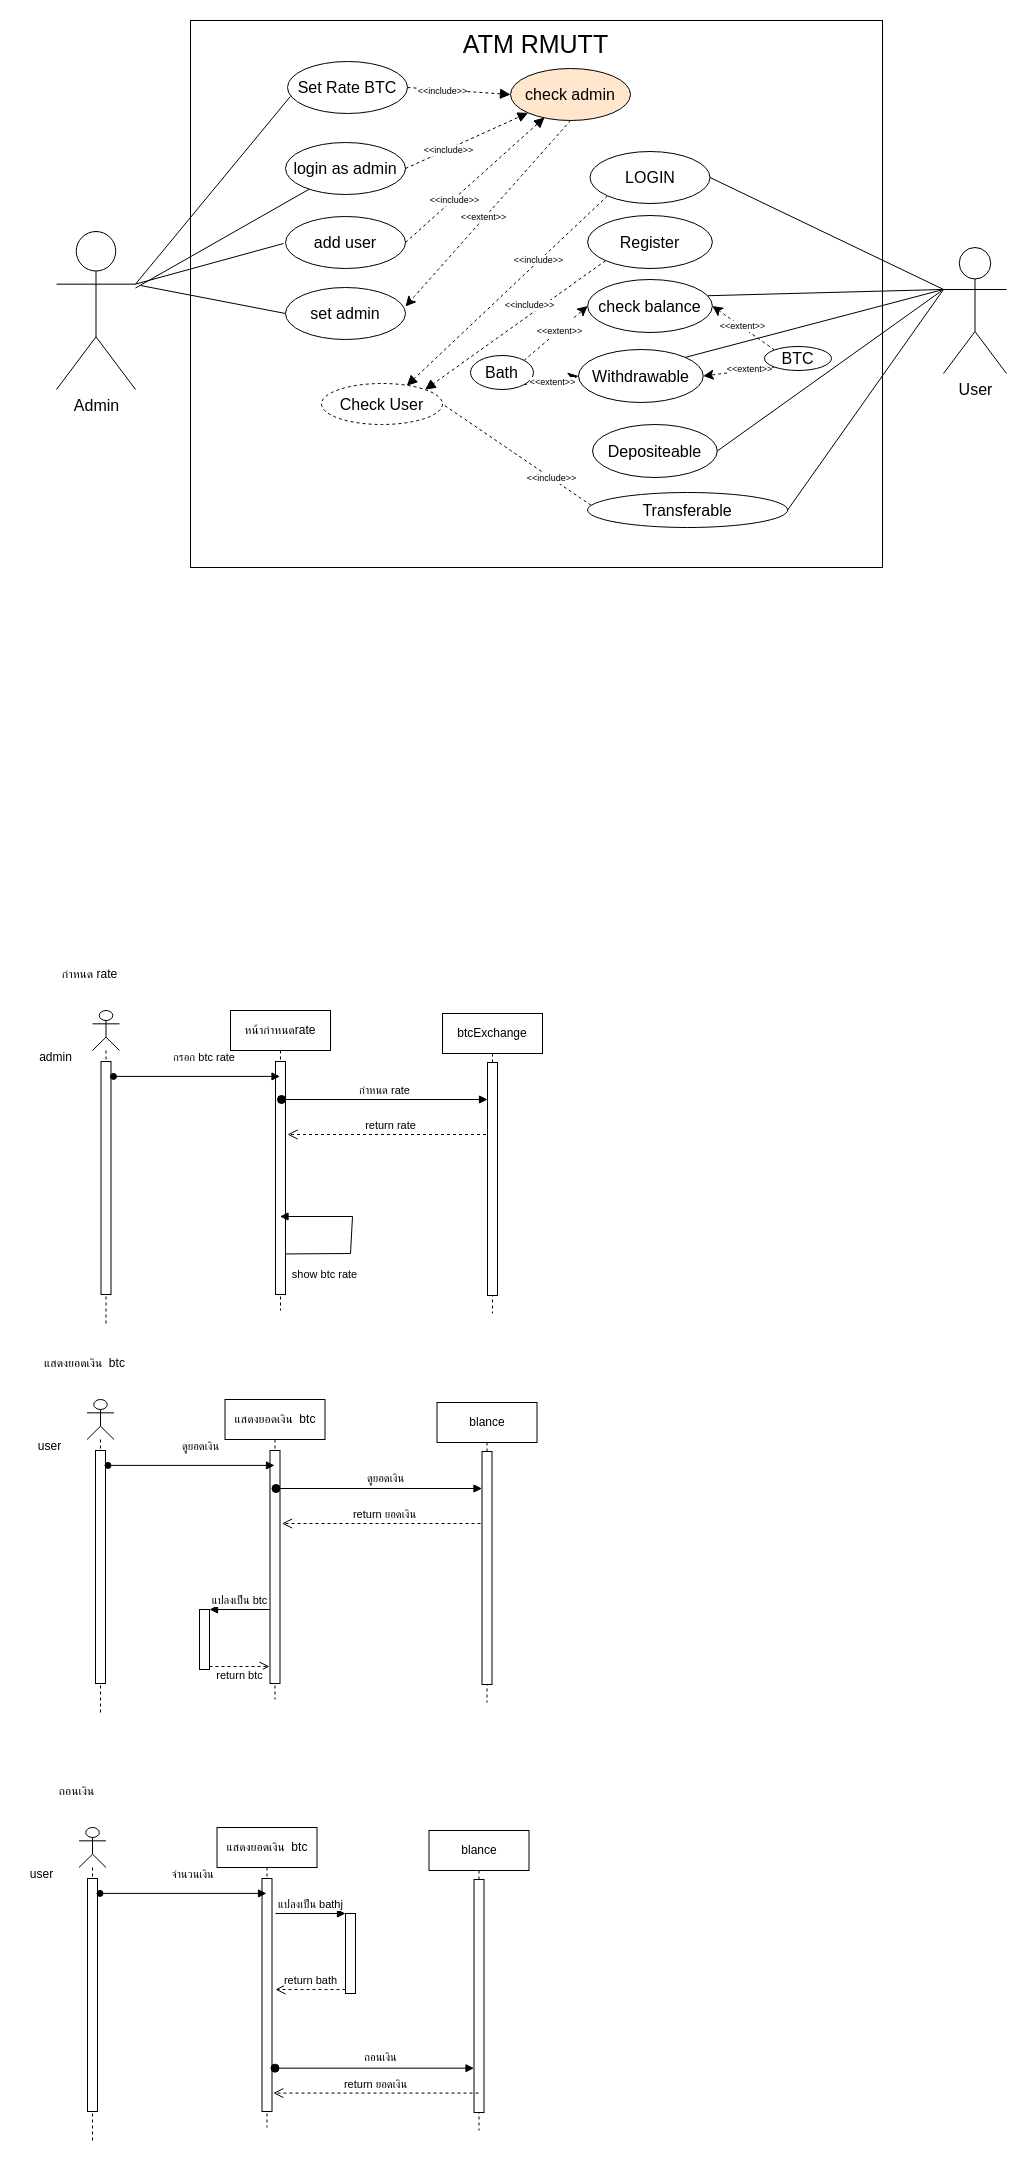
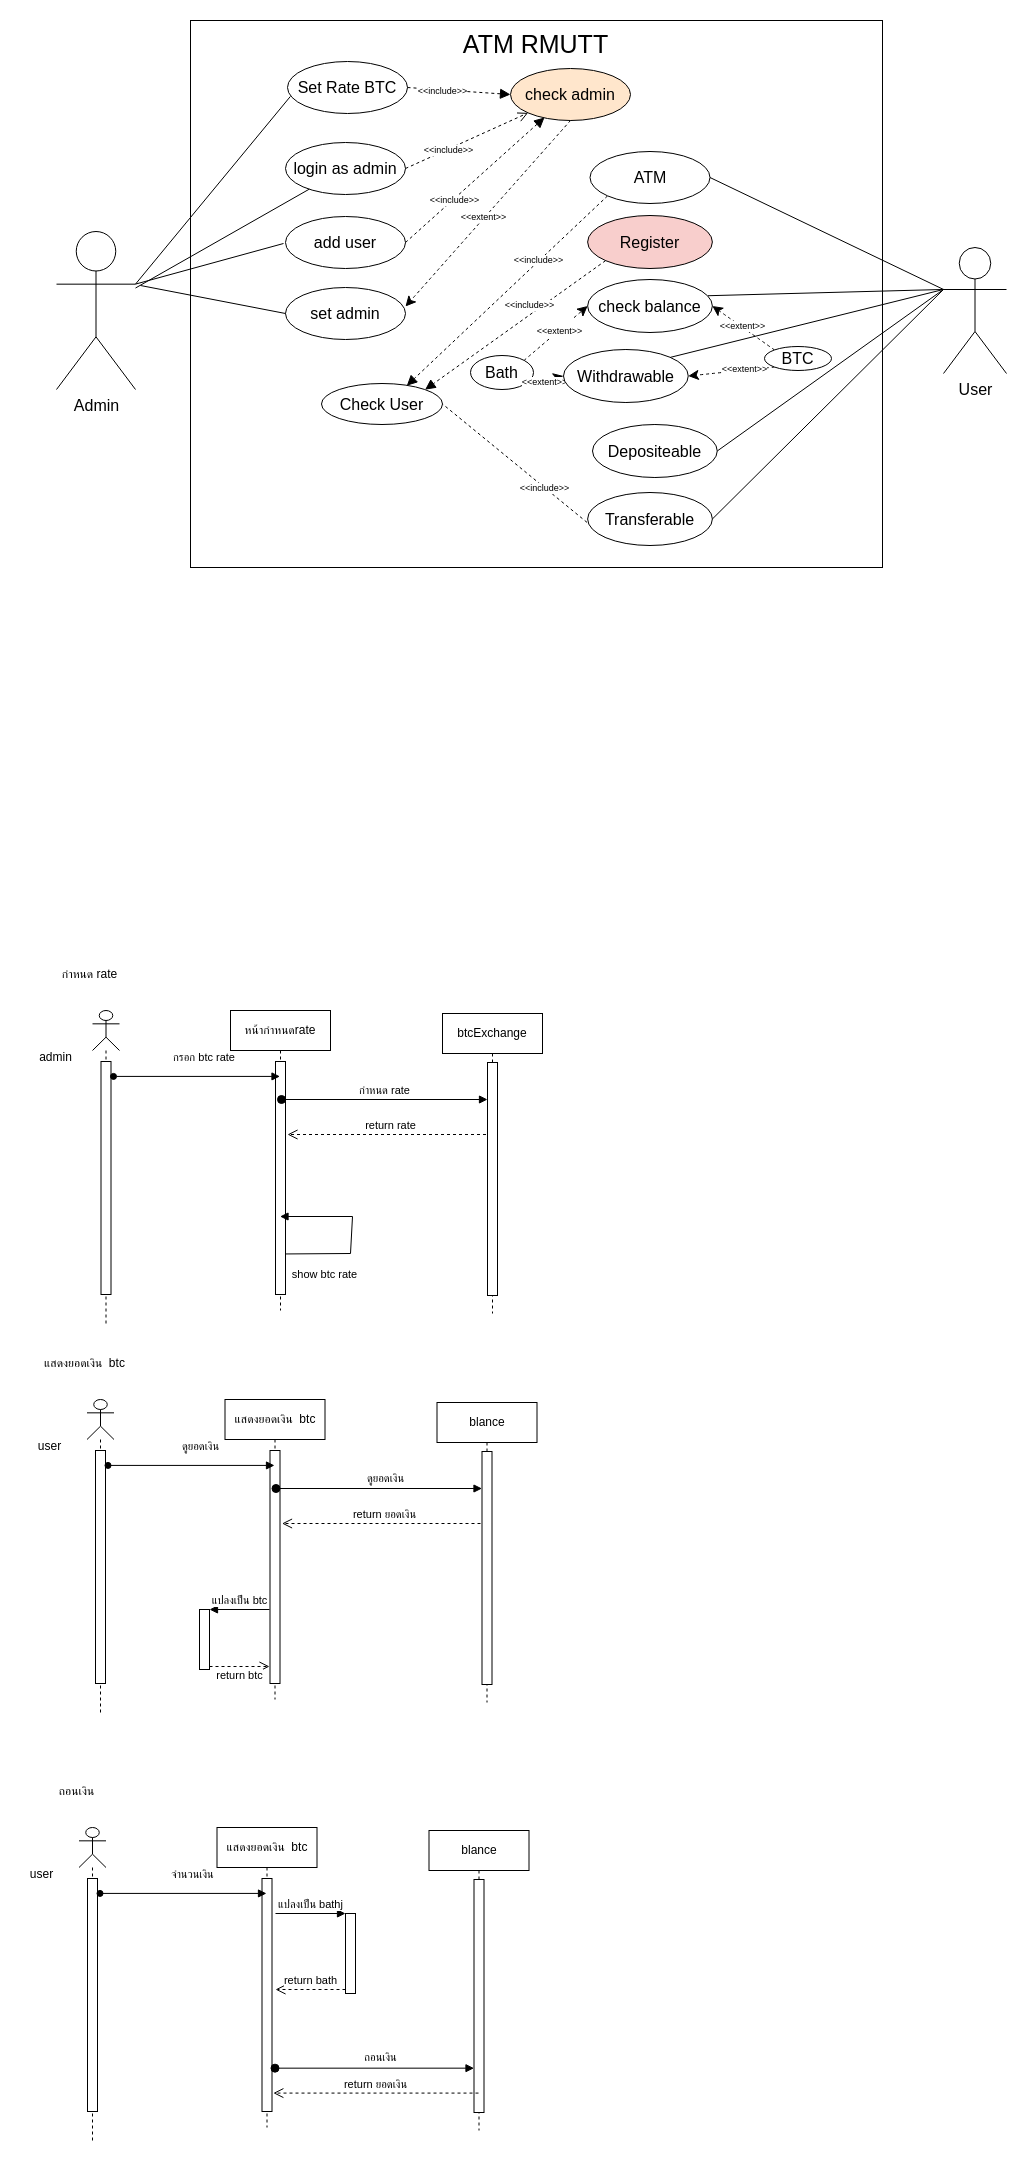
- <mxCell id="39" style="edgeStyle=none;rounded=0;orthogonalLoop=1;jettySize=auto;html=1;exitX=1;exitY=0.5;exitDx=0;exitDy=0;entryX=0;entryY=1;entryDx=0;entryDy=0;dashed=1;fontSize=9;endArrow=block;endFill=1;startSize=8;endSize=8;" edge="1" parent="1" source="36" target="38"><mxGeometry relative="1" as="geometry"><mxPoint x="416.305" y="395.173" as="sourcePoint" /><mxPoint x="616.977" y="205.343" as="targetPoint" /></mxGeometry></mxCell>
+ <mxCell id="39" style="edgeStyle=none;rounded=0;orthogonalLoop=1;jettySize=auto;html=1;exitX=1;exitY=0.5;exitDx=0;exitDy=0;entryX=0;entryY=1;entryDx=0;entryDy=0;dashed=1;fontSize=9;endArrow=open;endFill=1;startSize=8;endSize=8;" edge="1" parent="1" source="36" target="38"><mxGeometry relative="1" as="geometry"><mxPoint x="416.305" y="395.173" as="sourcePoint" /><mxPoint x="616.977" y="205.343" as="targetPoint" /></mxGeometry></mxCell>
- <mxCell id="19" value="LOGIN" style="ellipse;whiteSpace=wrap;html=1;fontSize=16;" parent="1" vertex="1"><mxGeometry x="589.5" y="151" width="120" height="52" as="geometry" /></mxCell>
+ <mxCell id="19" value="ATM" style="ellipse;whiteSpace=wrap;html=1;fontSize=16;" parent="1" vertex="1"><mxGeometry x="589.5" y="151" width="120" height="52" as="geometry" /></mxCell>
- <mxCell id="28" value="Register" style="ellipse;whiteSpace=wrap;html=1;fontSize=16;" parent="1" vertex="1"><mxGeometry x="587.12" y="215" width="124.75" height="53" as="geometry" /></mxCell>
+ <mxCell id="28" value="Register" style="ellipse;whiteSpace=wrap;html=1;fontSize=16;fillColor=#f8cecc;" parent="1" vertex="1"><mxGeometry x="587.12" y="215" width="124.75" height="53" as="geometry" /></mxCell>
- <mxCell id="24" value="Withdrawable" style="ellipse;whiteSpace=wrap;html=1;fontSize=16;" parent="1" vertex="1"><mxGeometry x="578" y="349" width="124.75" height="53" as="geometry" /></mxCell>
+ <mxCell id="24" value="Withdrawable" style="ellipse;whiteSpace=wrap;html=1;fontSize=16;" parent="1" vertex="1"><mxGeometry x="563" y="349" width="124.75" height="53" as="geometry" /></mxCell>
- <mxCell id="35" value="Check User" style="ellipse;whiteSpace=wrap;html=1;fontSize=16;dashed=1;" parent="1" vertex="1"><mxGeometry x="321" y="383" width="121" height="41" as="geometry" /></mxCell>
+ <mxCell id="35" value="Check User" style="ellipse;whiteSpace=wrap;html=1;fontSize=16;" parent="1" vertex="1"><mxGeometry x="321" y="383" width="121" height="41" as="geometry" /></mxCell>
- <mxCell id="23" value="Transferable" style="ellipse;whiteSpace=wrap;html=1;fontSize=16;" parent="1" vertex="1"><mxGeometry x="587.12" y="492" width="200" height="35" as="geometry" /></mxCell>
+ <mxCell id="23" value="Transferable" style="ellipse;whiteSpace=wrap;html=1;fontSize=16;" parent="1" vertex="1"><mxGeometry x="587.12" y="492" width="124.75" height="53" as="geometry" /></mxCell>
